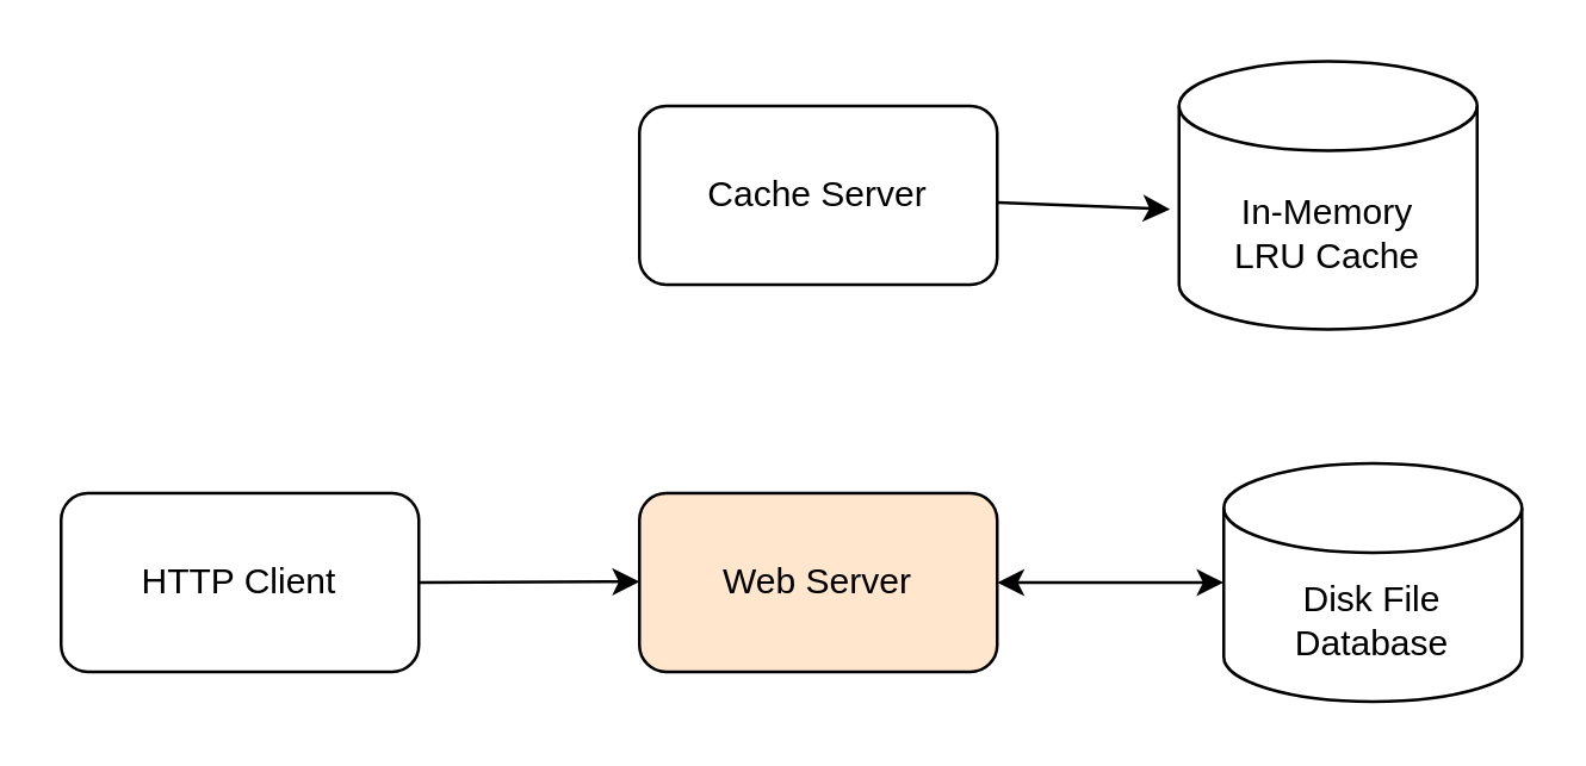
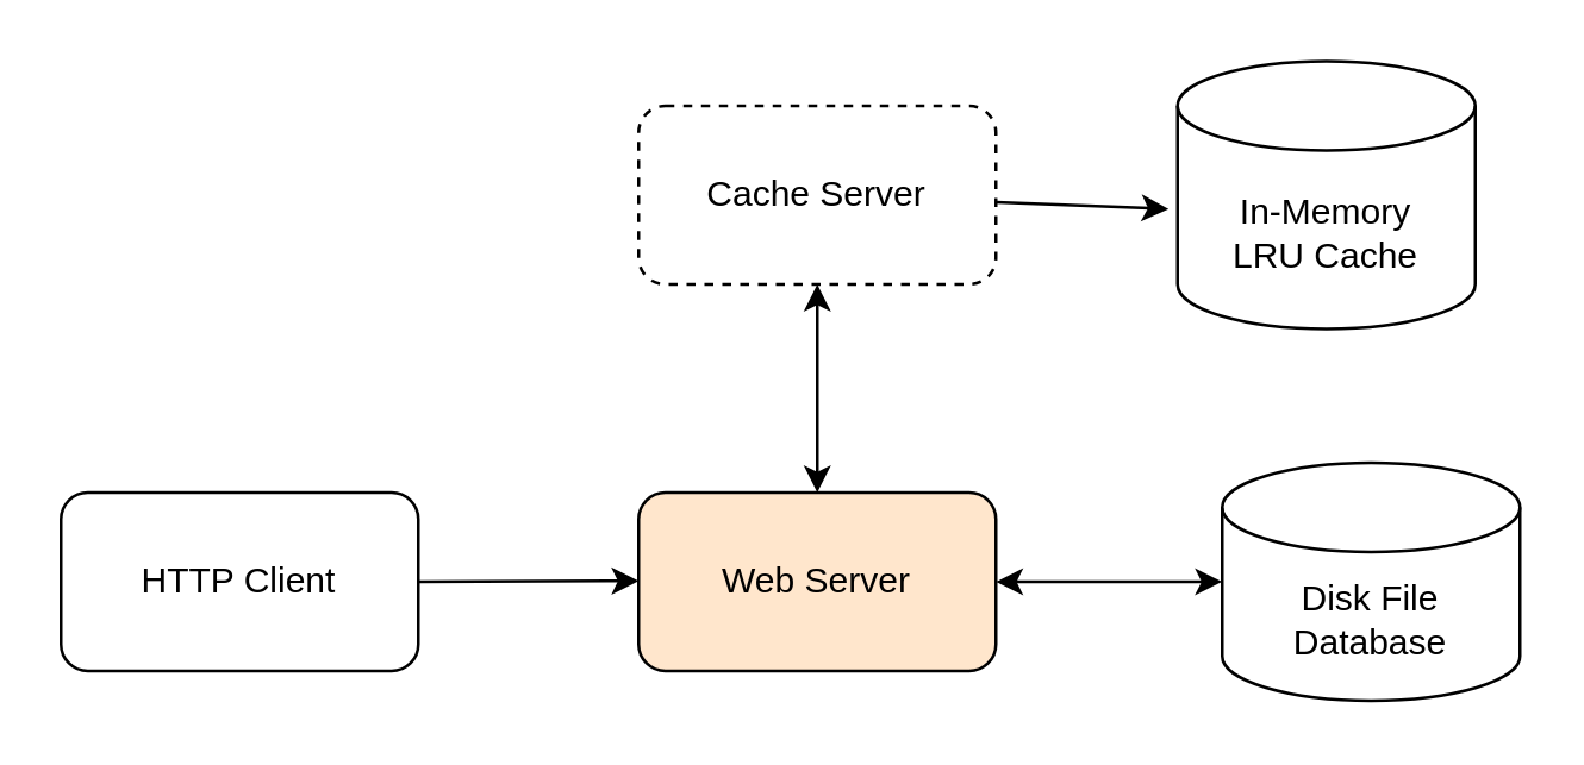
- <mxCell id="4" value="Cache Server" style="rounded=1;whiteSpace=wrap;html=1;" vertex="1" parent="1"><mxGeometry x="214" y="35" width="120" height="60" as="geometry" /></mxCell>
+ <mxCell id="4" value="Cache Server" style="rounded=1;whiteSpace=wrap;html=1;dashed=1;" vertex="1" parent="1"><mxGeometry x="214" y="35" width="120" height="60" as="geometry" /></mxCell>
+ <mxCell id="9" value="" style="endArrow=classic;startArrow=classic;html=1;entryX=0.5;entryY=1;entryDx=0;entryDy=0;exitX=0.5;exitY=0;exitDx=0;exitDy=0;" edge="1" parent="1" source="3" target="4"><mxGeometry width="50" height="50" relative="1" as="geometry"><mxPoint x="310" y="175" as="sourcePoint" /><mxPoint x="360" y="125" as="targetPoint" /></mxGeometry></mxCell>
